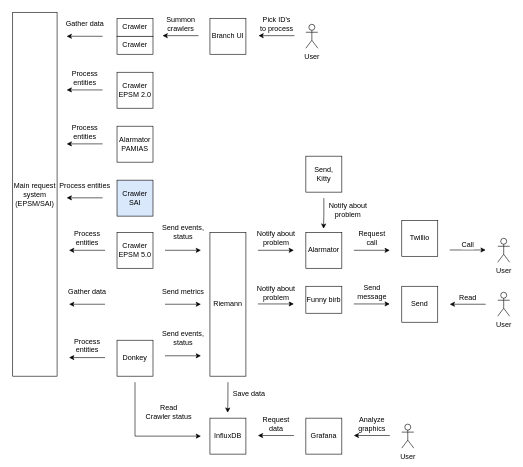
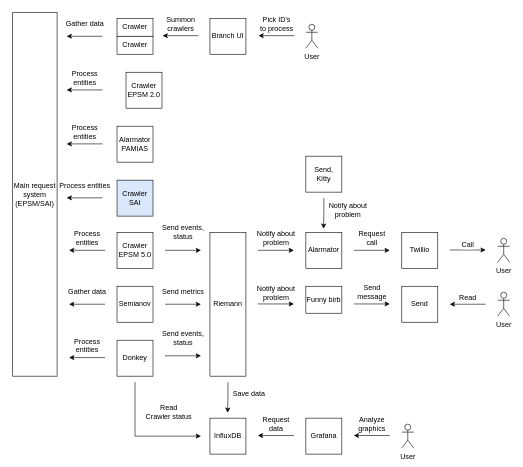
- <mxCell id="6" value="Crawler EPSM 2.0" style="rounded=0;whiteSpace=wrap;html=1;" parent="1" vertex="1"><mxGeometry x="194" y="120" width="60" height="60" as="geometry" /></mxCell>
+ <mxCell id="6" value="Crawler EPSM 2.0" style="rounded=0;whiteSpace=wrap;html=1;" parent="1" vertex="1"><mxGeometry x="209" y="120" width="60" height="60" as="geometry" /></mxCell>
- <mxCell id="17" value="Twillio" style="rounded=0;whiteSpace=wrap;html=1;" parent="1" vertex="1"><mxGeometry x="669" y="367" width="60" height="60" as="geometry" /></mxCell>
+ <mxCell id="17" value="Twillio" style="rounded=0;whiteSpace=wrap;html=1;" parent="1" vertex="1"><mxGeometry x="669" y="387" width="60" height="60" as="geometry" /></mxCell>
+ <mxCell id="25" value="Semianov" style="rounded=0;whiteSpace=wrap;html=1;" parent="1" vertex="1"><mxGeometry x="194" y="477" width="60" height="60" as="geometry" /></mxCell>
